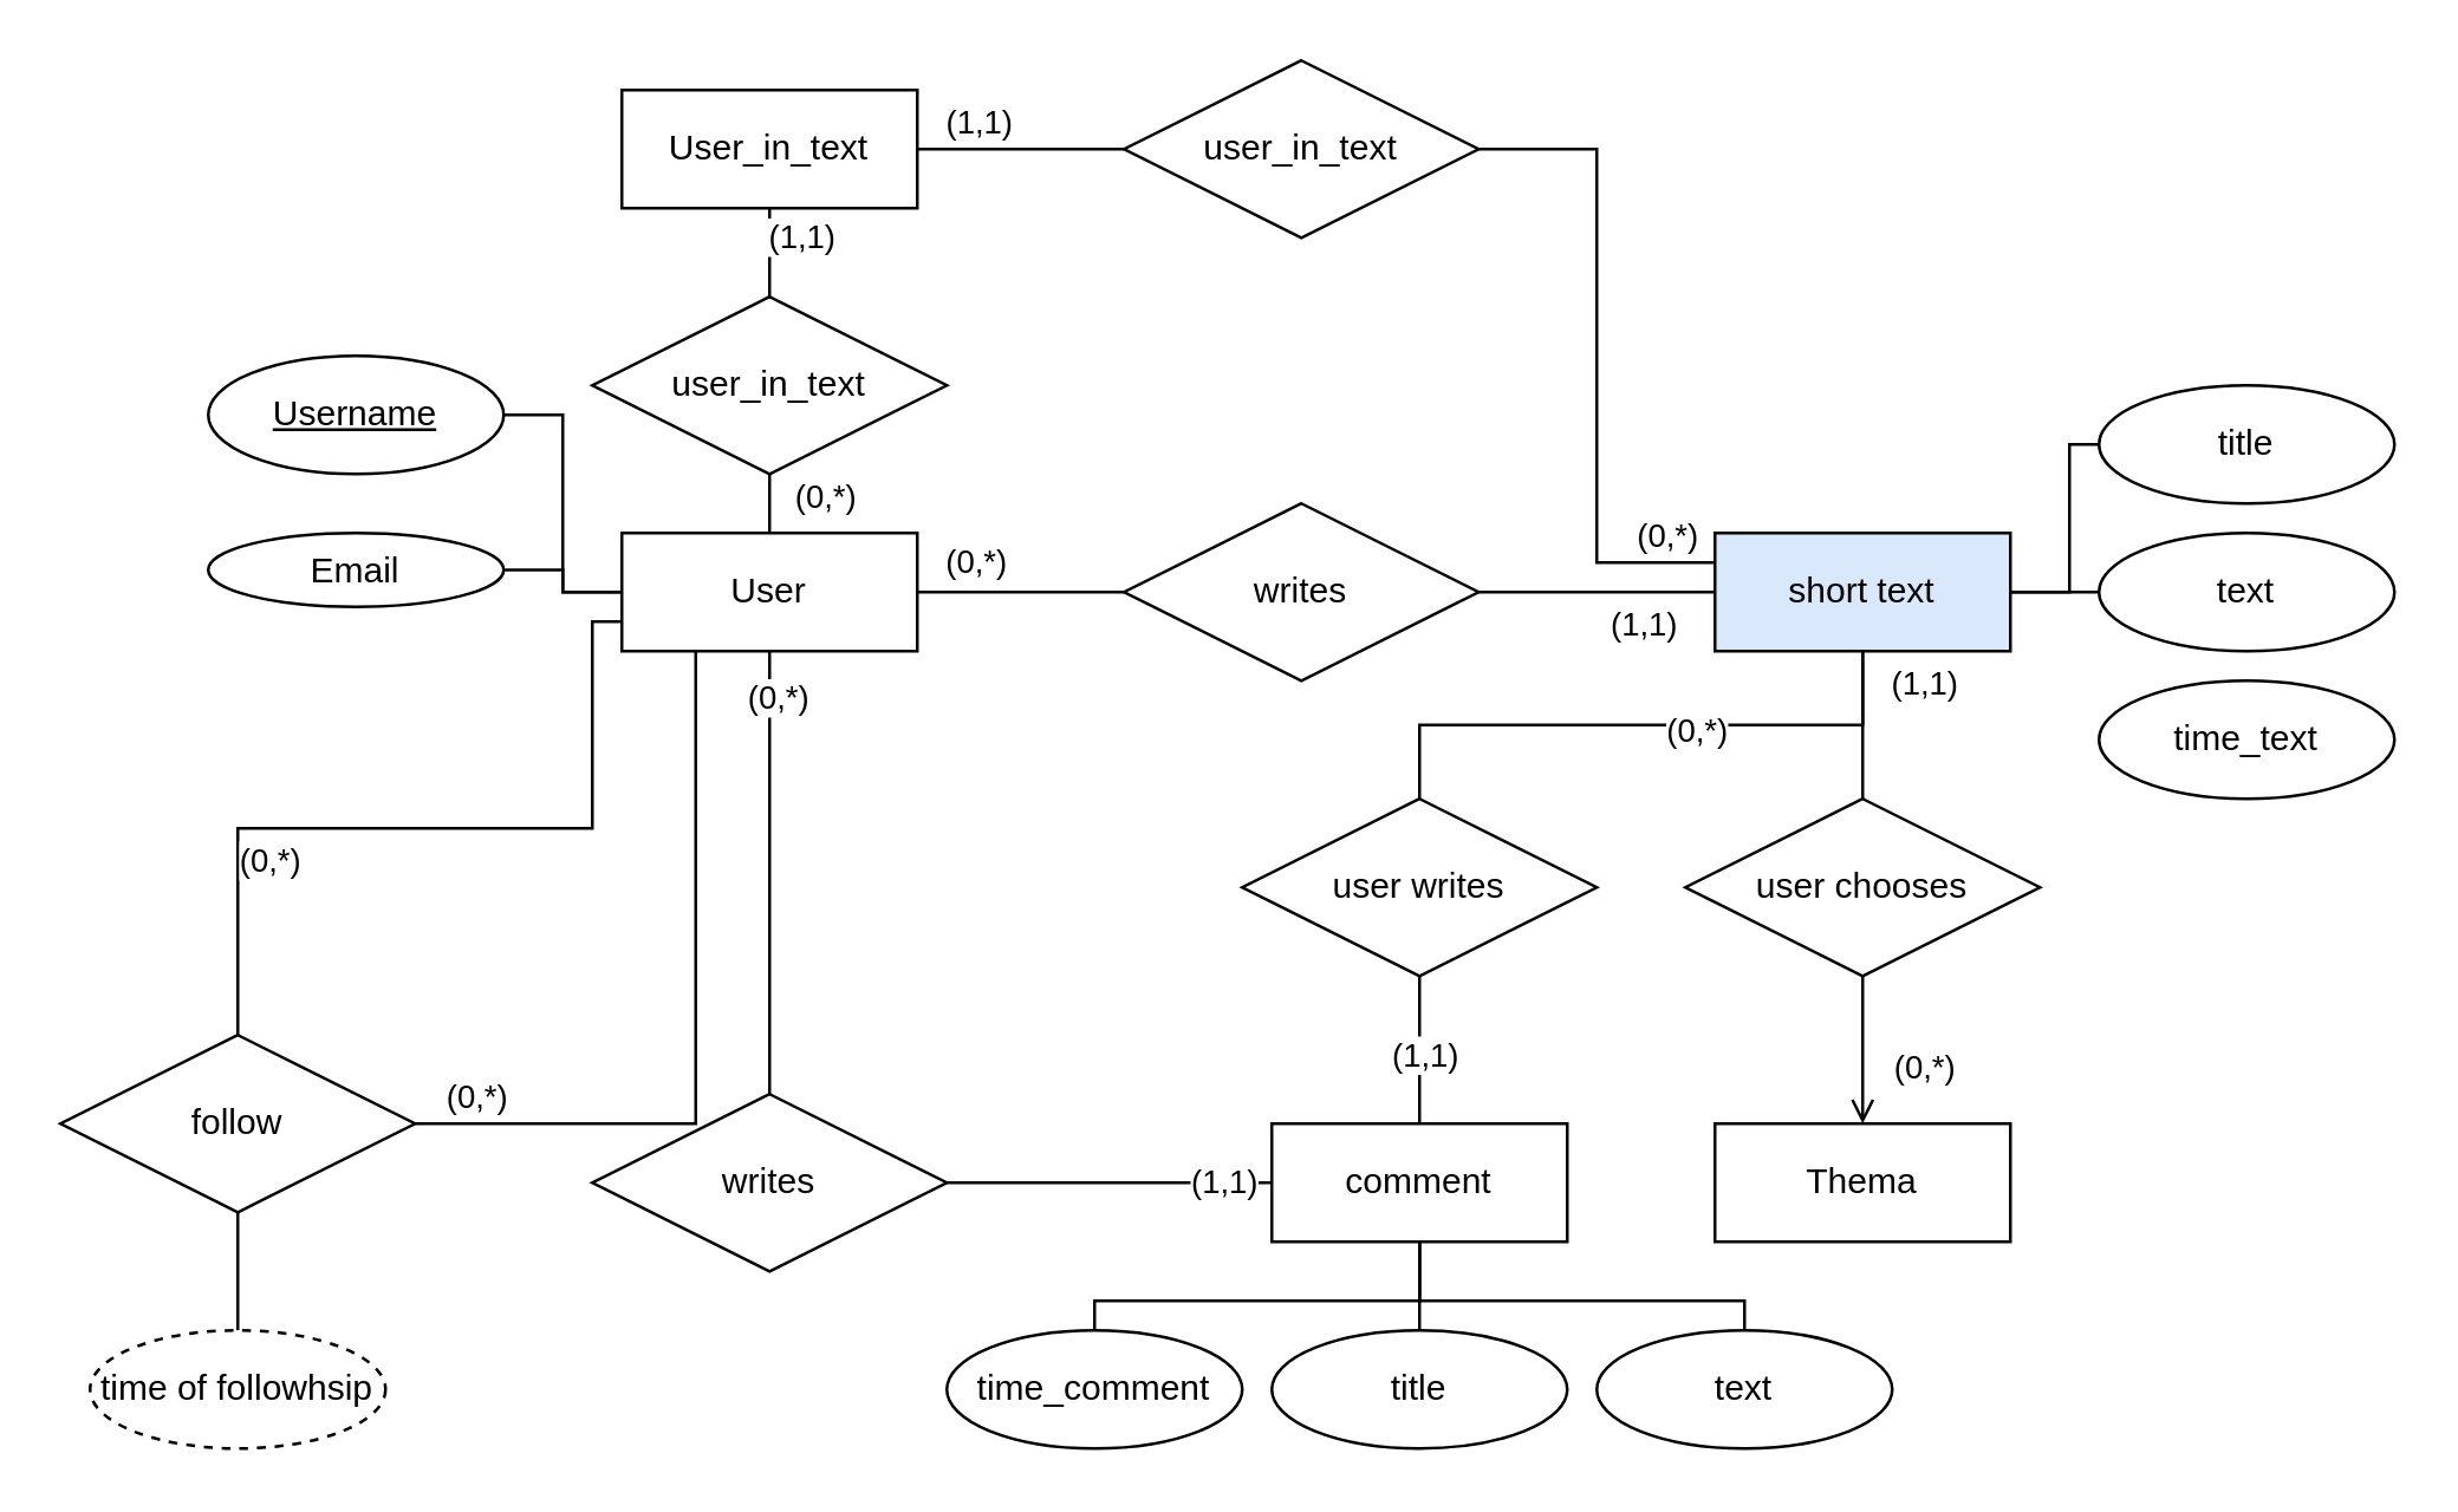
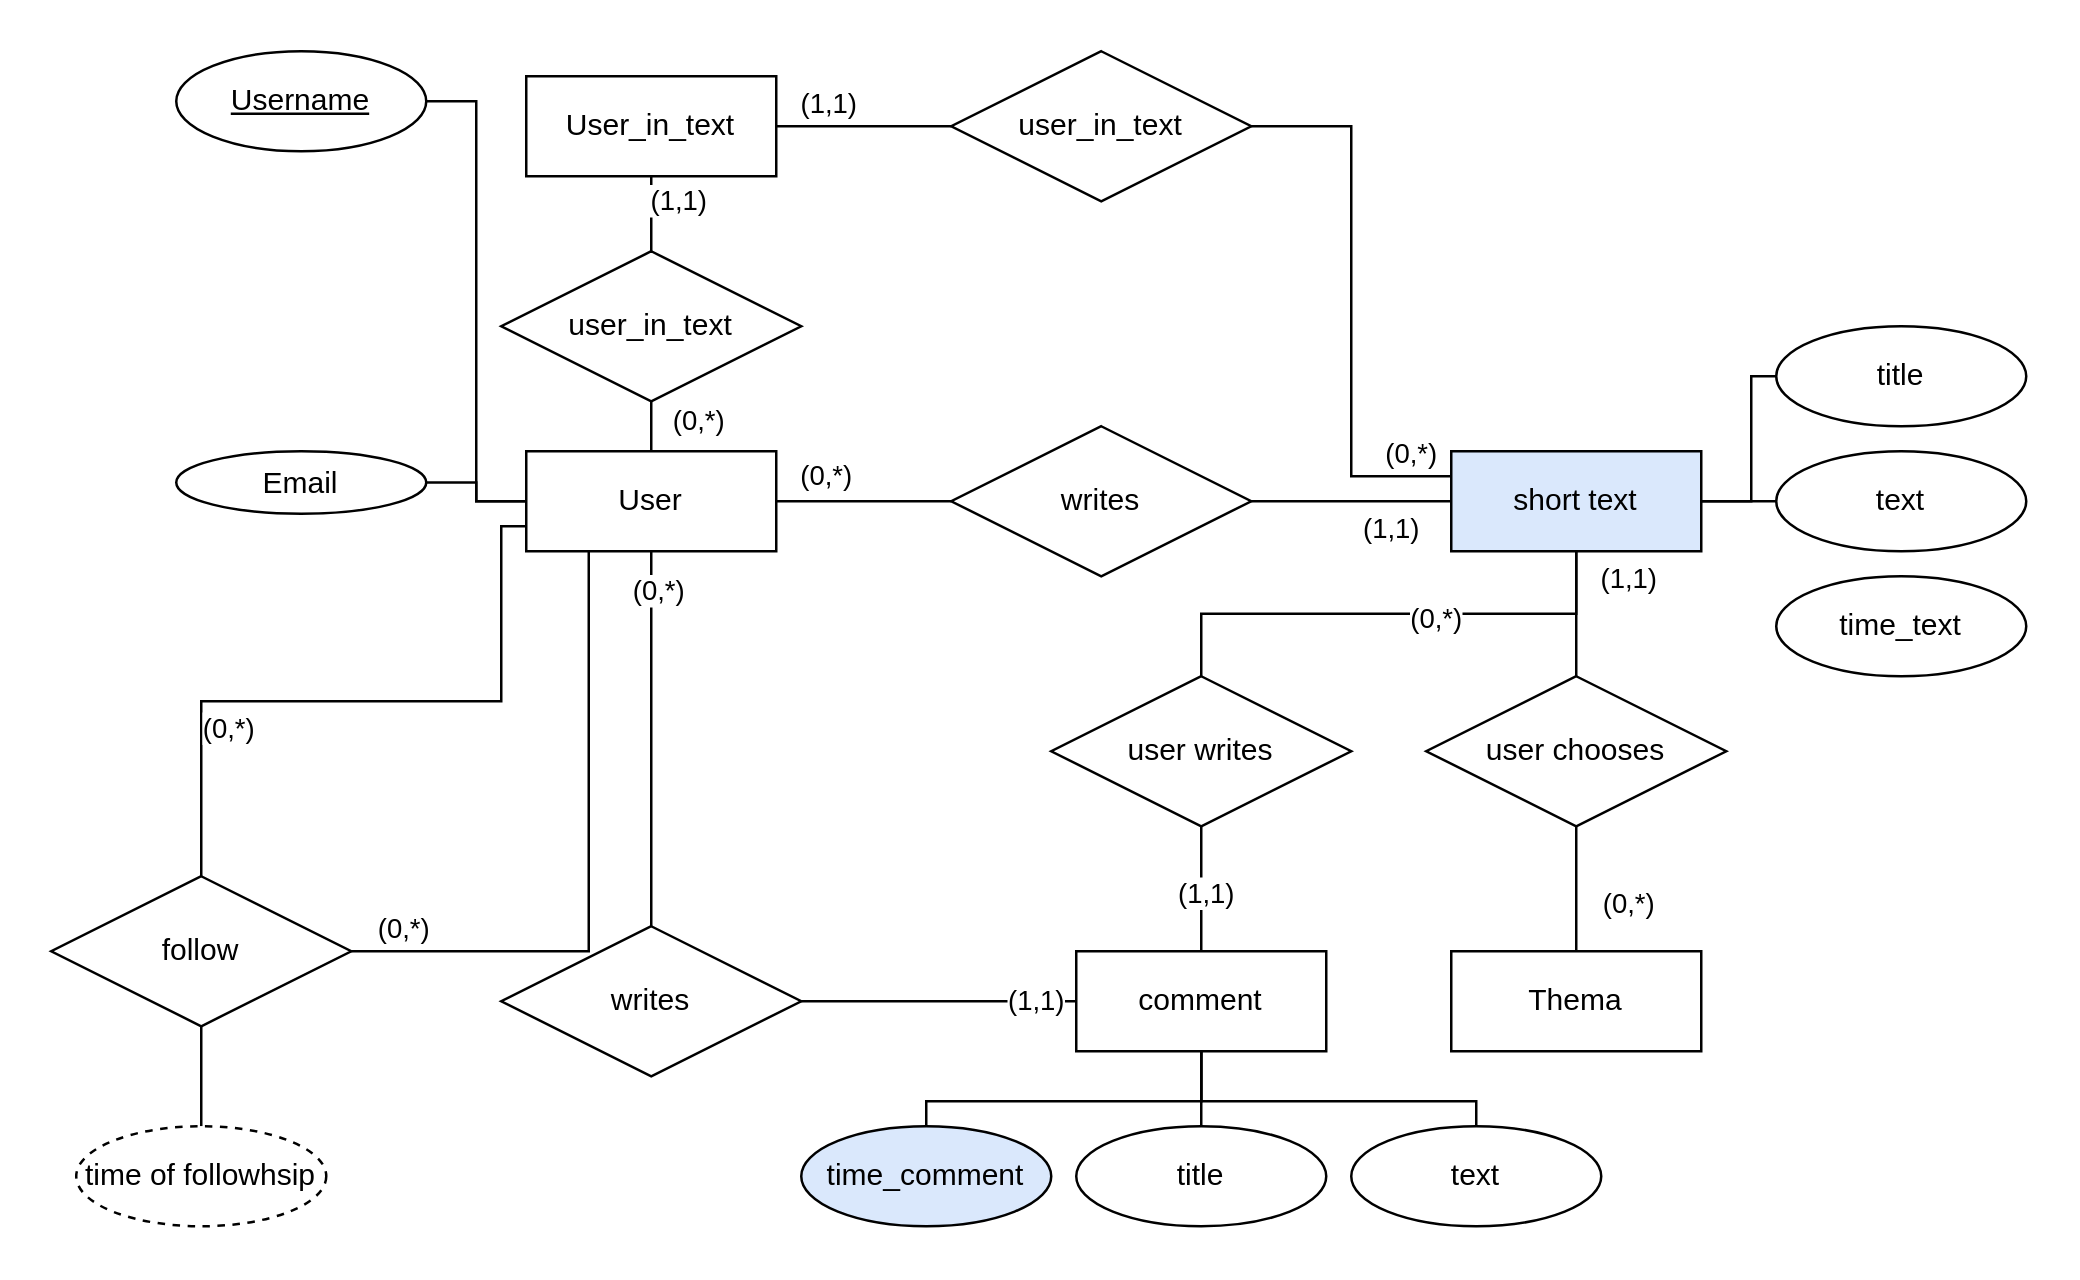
- <mxCell id="15" value="Username" style="ellipse;whiteSpace=wrap;html=1;align=center;fontStyle=4;" parent="1" vertex="1"><mxGeometry x="70" y="120" width="100" height="40" as="geometry" /></mxCell>
+ <mxCell id="15" value="Username" style="ellipse;whiteSpace=wrap;html=1;align=center;fontStyle=4;" parent="1" vertex="1"><mxGeometry x="70" y="20" width="100" height="40" as="geometry" /></mxCell>
- <mxCell id="21" style="edgeStyle=orthogonalEdgeStyle;rounded=0;orthogonalLoop=1;jettySize=auto;html=1;exitX=0.5;exitY=1;exitDx=0;exitDy=0;entryX=0.5;entryY=0;entryDx=0;entryDy=0;endArrow=open;endFill=0;" parent="1" source="23" target="12" edge="1"><mxGeometry relative="1" as="geometry" /></mxCell>
+ <mxCell id="21" style="edgeStyle=orthogonalEdgeStyle;rounded=0;orthogonalLoop=1;jettySize=auto;html=1;exitX=0.5;exitY=1;exitDx=0;exitDy=0;entryX=0.5;entryY=0;entryDx=0;entryDy=0;endArrow=none;endFill=0;" parent="1" source="23" target="12" edge="1"><mxGeometry relative="1" as="geometry" /></mxCell>
- <mxCell id="57" value="time_comment" style="ellipse;whiteSpace=wrap;html=1;align=center;labelBackgroundColor=none;" vertex="1" parent="1"><mxGeometry x="320" y="450" width="100" height="40" as="geometry" /></mxCell>
+ <mxCell id="57" value="time_comment" style="ellipse;whiteSpace=wrap;html=1;align=center;labelBackgroundColor=none;fillColor=#dae8fc;" vertex="1" parent="1"><mxGeometry x="320" y="450" width="100" height="40" as="geometry" /></mxCell>
